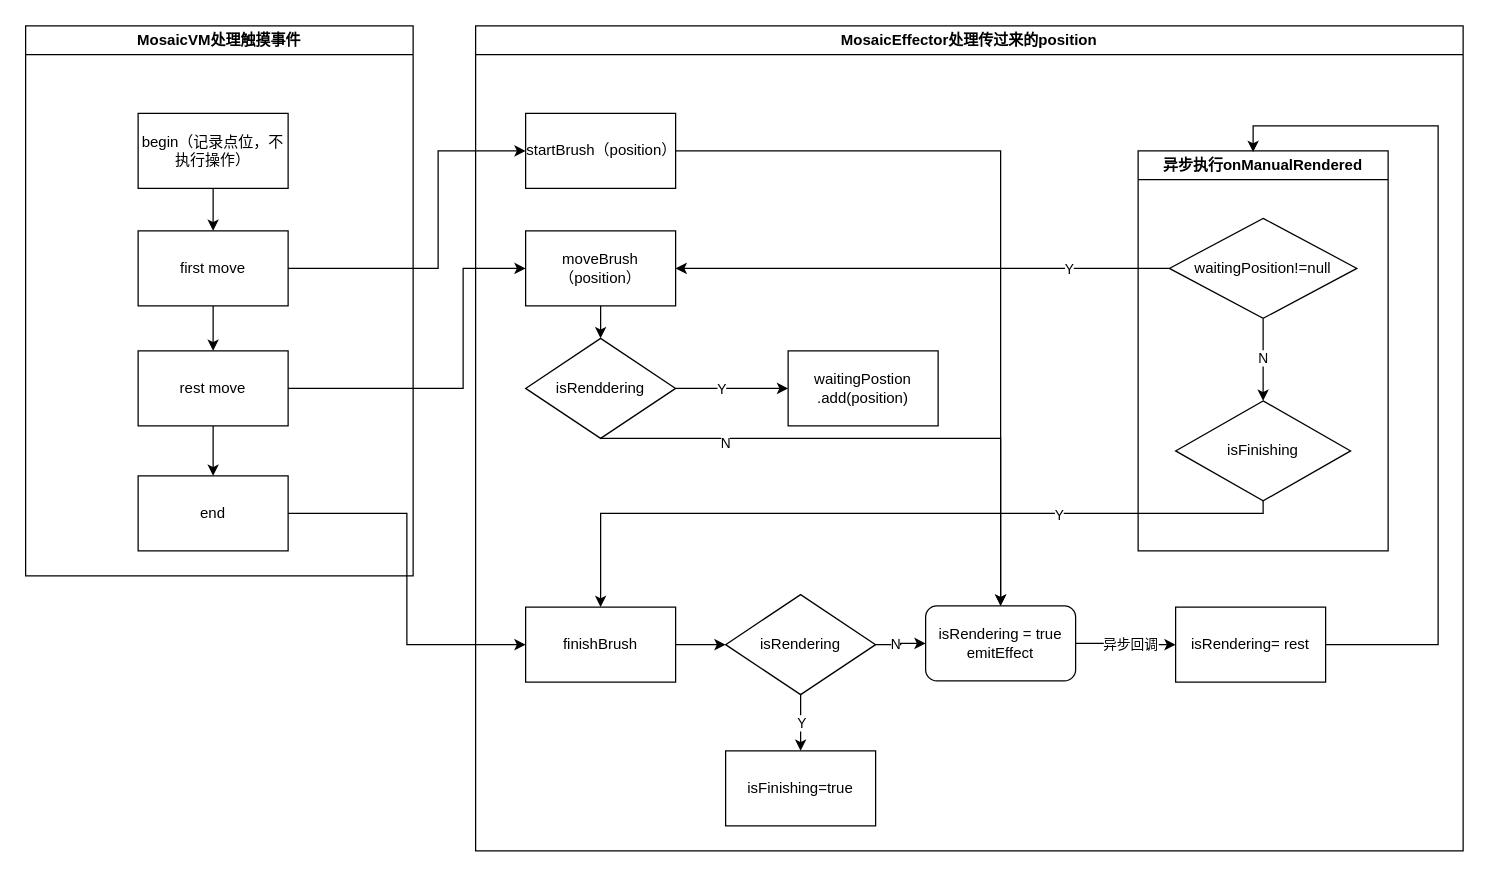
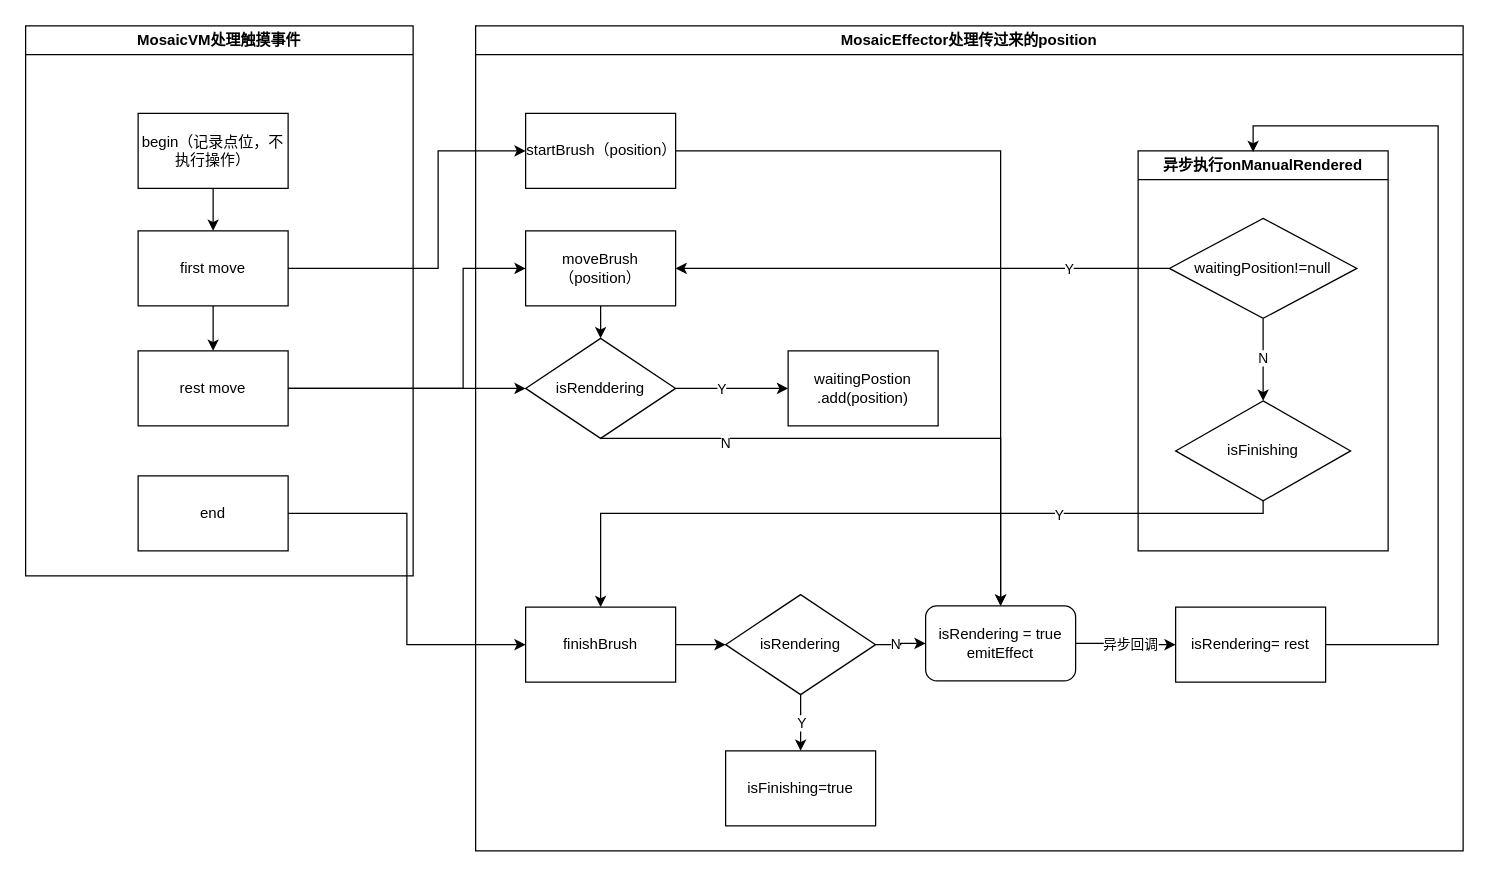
- <mxCell id="7" value="" style="edgeStyle=orthogonalEdgeStyle;rounded=0;orthogonalLoop=1;jettySize=auto;html=1;" edge="1" parent="2" source="8" target="9"><mxGeometry relative="1" as="geometry" /></mxCell>
+ <mxCell id="7" value="" style="edgeStyle=orthogonalEdgeStyle;rounded=0;orthogonalLoop=1;jettySize=auto;html=1;" edge="1" parent="2" source="8" target="17"><mxGeometry relative="1" as="geometry" /></mxCell>
